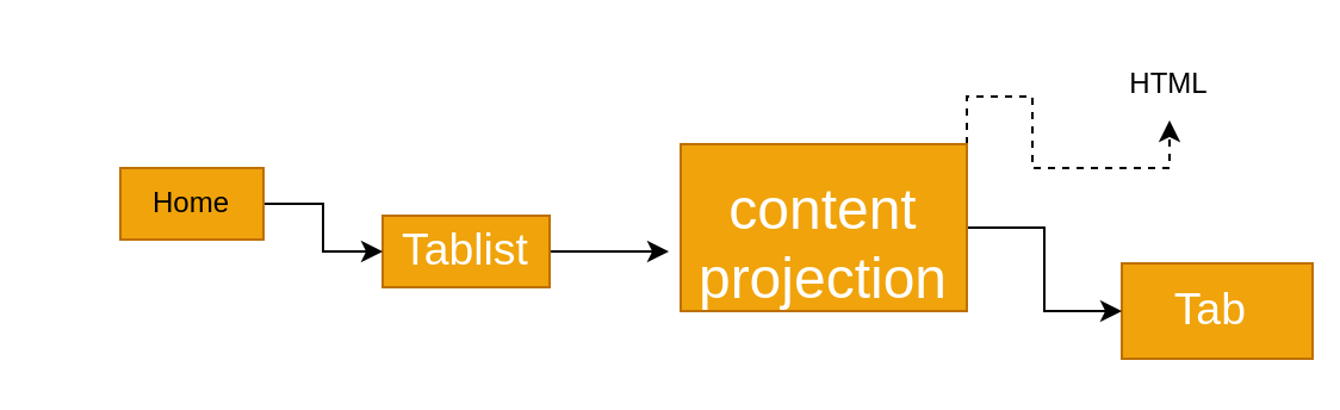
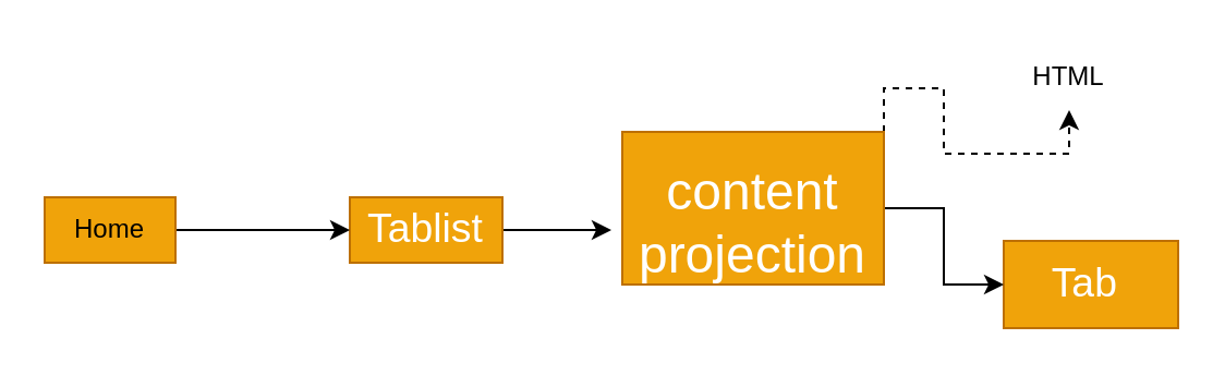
- <mxCell id="6" value="Home" style="text;html=1;align=center;verticalAlign=middle;whiteSpace=wrap;rounded=0;fillColor=#f0a30a;fontColor=#000000;strokeColor=#BD7000;" vertex="1" parent="1"><mxGeometry x="50" y="70" width="60" height="30" as="geometry" /></mxCell>
+ <mxCell id="6" value="Home" style="text;html=1;align=center;verticalAlign=middle;whiteSpace=wrap;rounded=0;fillColor=#f0a30a;fontColor=#000000;strokeColor=#BD7000;" vertex="1" parent="1"><mxGeometry x="20" y="90" width="60" height="30" as="geometry" /></mxCell>
- <mxCell id="4" value="&lt;span id=&quot;docs-internal-guid-0fc30308-7fff-5fbc-95e9-8e8a98bd874b&quot;&gt;&lt;span style=&quot;font-size: 14pt; font-family: Arial, sans-serif; color: rgb(255, 255, 255); background-color: transparent; font-variant-numeric: normal; font-variant-east-asian: normal; font-variant-alternates: normal; font-variant-position: normal; vertical-align: baseline; white-space-collapse: preserve;&quot;&gt;Tab &lt;/span&gt;&lt;/span&gt;" style="text;html=1;align=center;verticalAlign=middle;whiteSpace=wrap;rounded=0;fillColor=#f0a30a;fontColor=#000000;strokeColor=#BD7000;" vertex="1" parent="1"><mxGeometry x="470" y="110" width="80" height="40" as="geometry" /></mxCell>
+ <mxCell id="4" value="&lt;span id=&quot;docs-internal-guid-0fc30308-7fff-5fbc-95e9-8e8a98bd874b&quot;&gt;&lt;span style=&quot;font-size: 14pt; font-family: Arial, sans-serif; color: rgb(255, 255, 255); background-color: transparent; font-variant-numeric: normal; font-variant-east-asian: normal; font-variant-alternates: normal; font-variant-position: normal; vertical-align: baseline; white-space-collapse: preserve;&quot;&gt;Tab &lt;/span&gt;&lt;/span&gt;" style="text;html=1;align=center;verticalAlign=middle;whiteSpace=wrap;rounded=0;fillColor=#f0a30a;fontColor=#000000;strokeColor=#BD7000;" vertex="1" parent="1"><mxGeometry x="460" y="110" width="80" height="40" as="geometry" /></mxCell>
